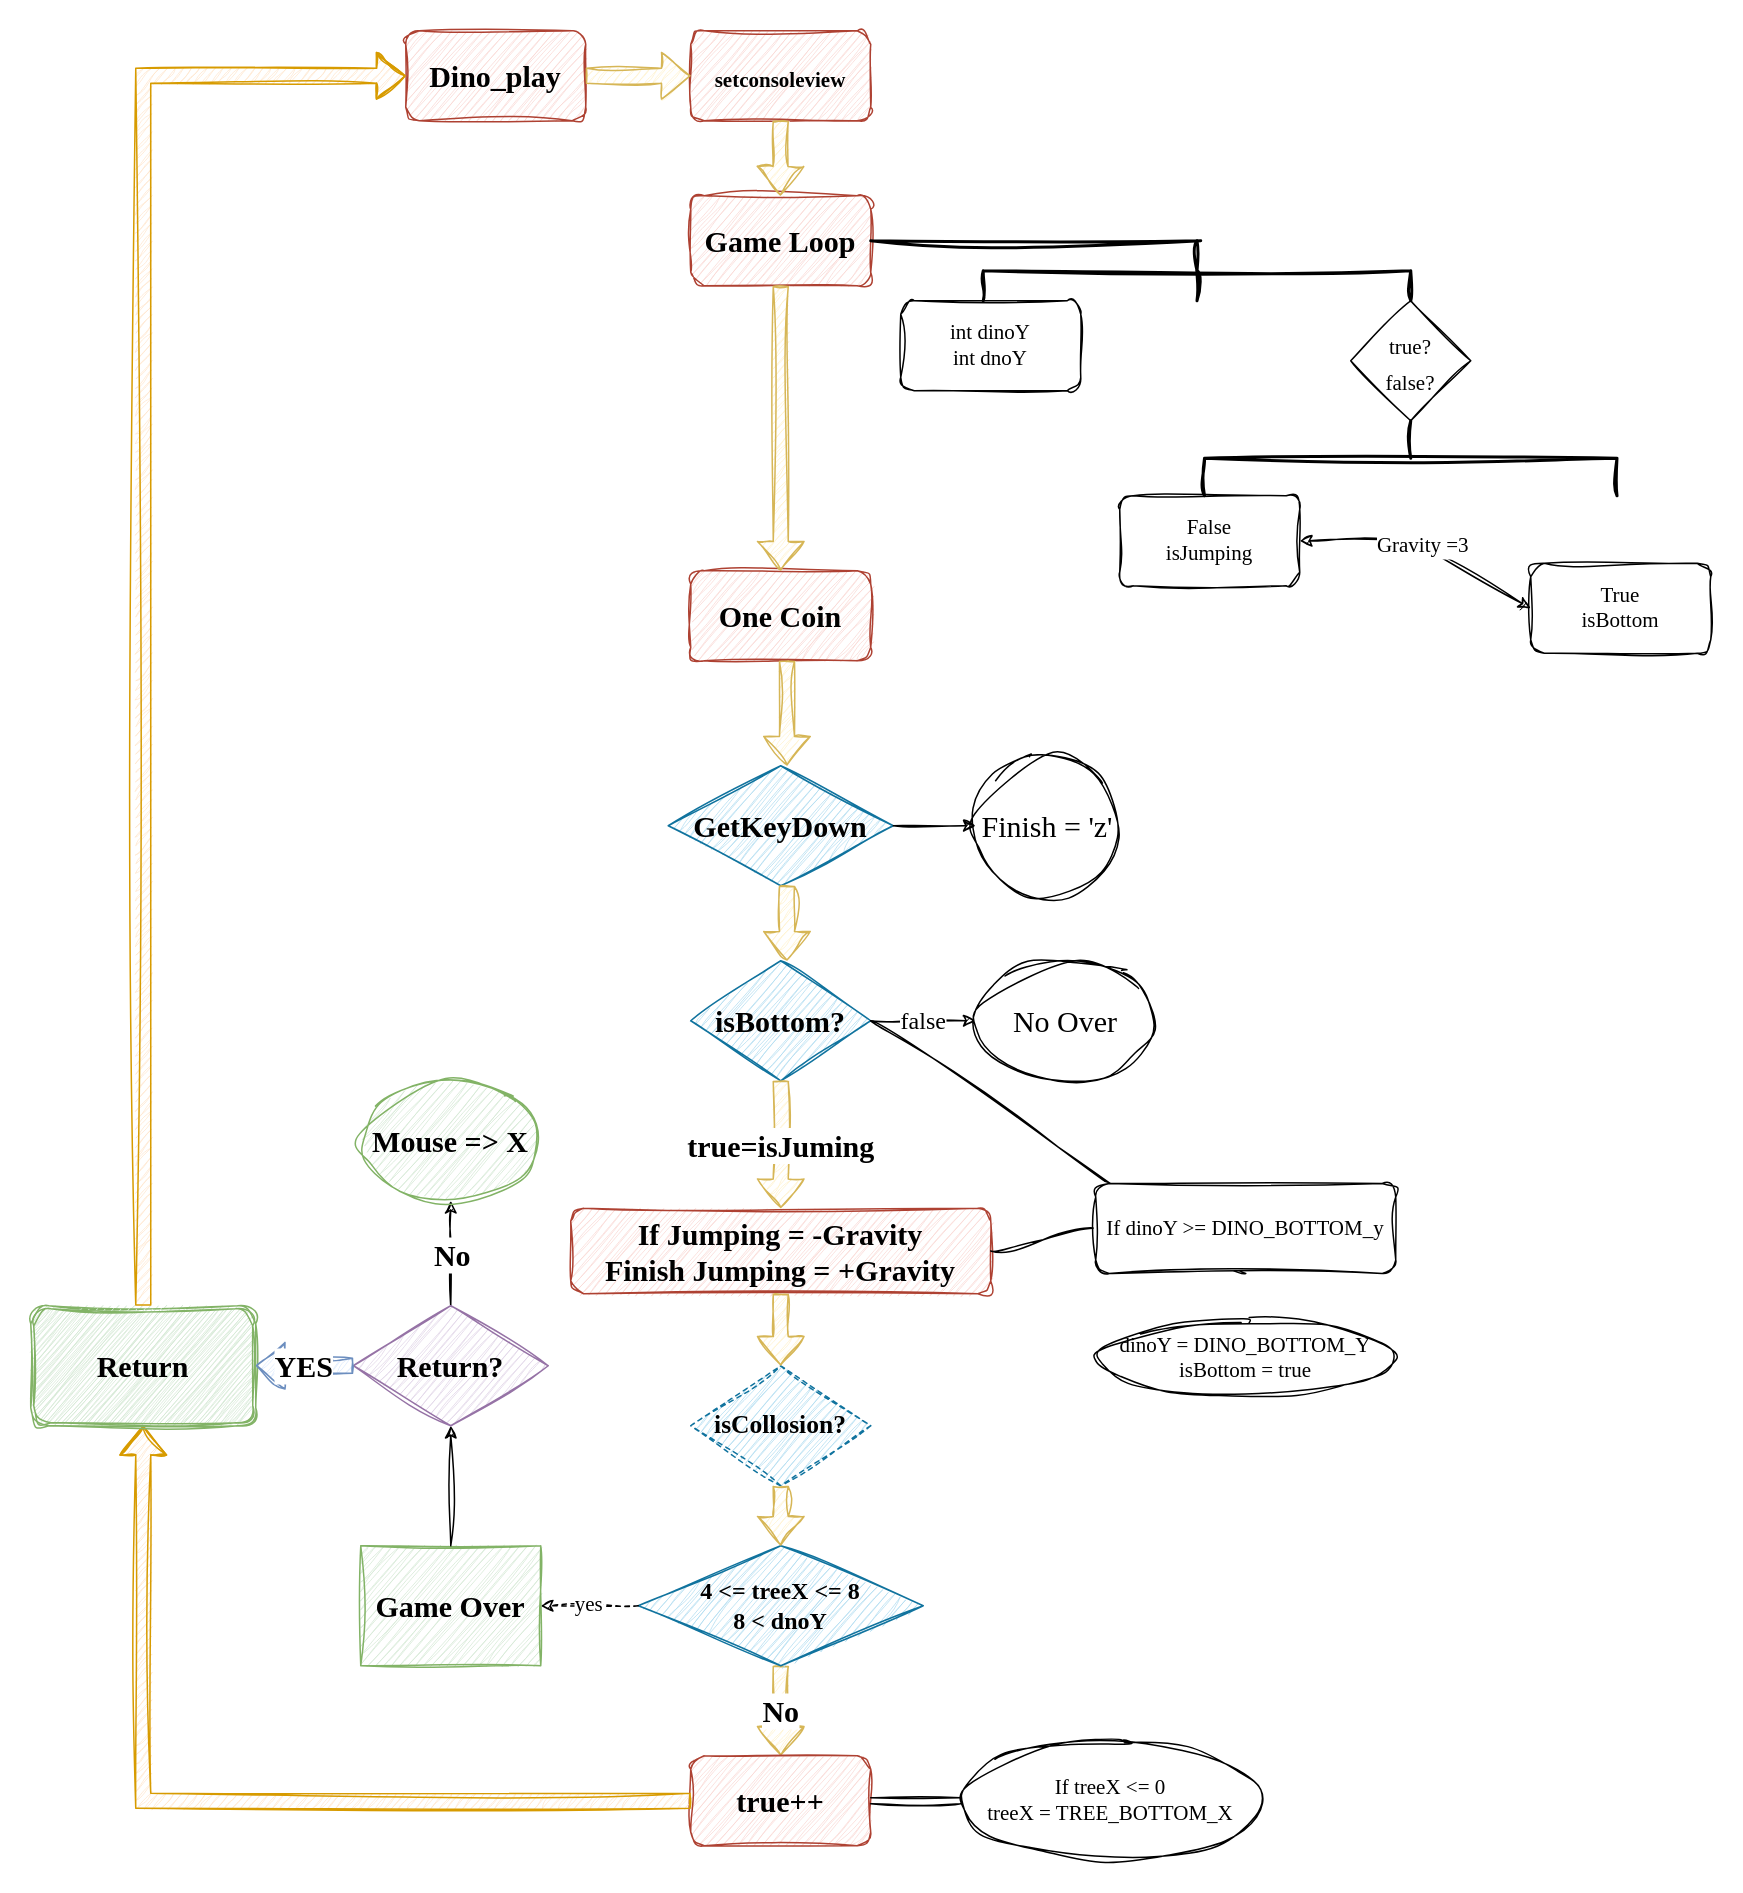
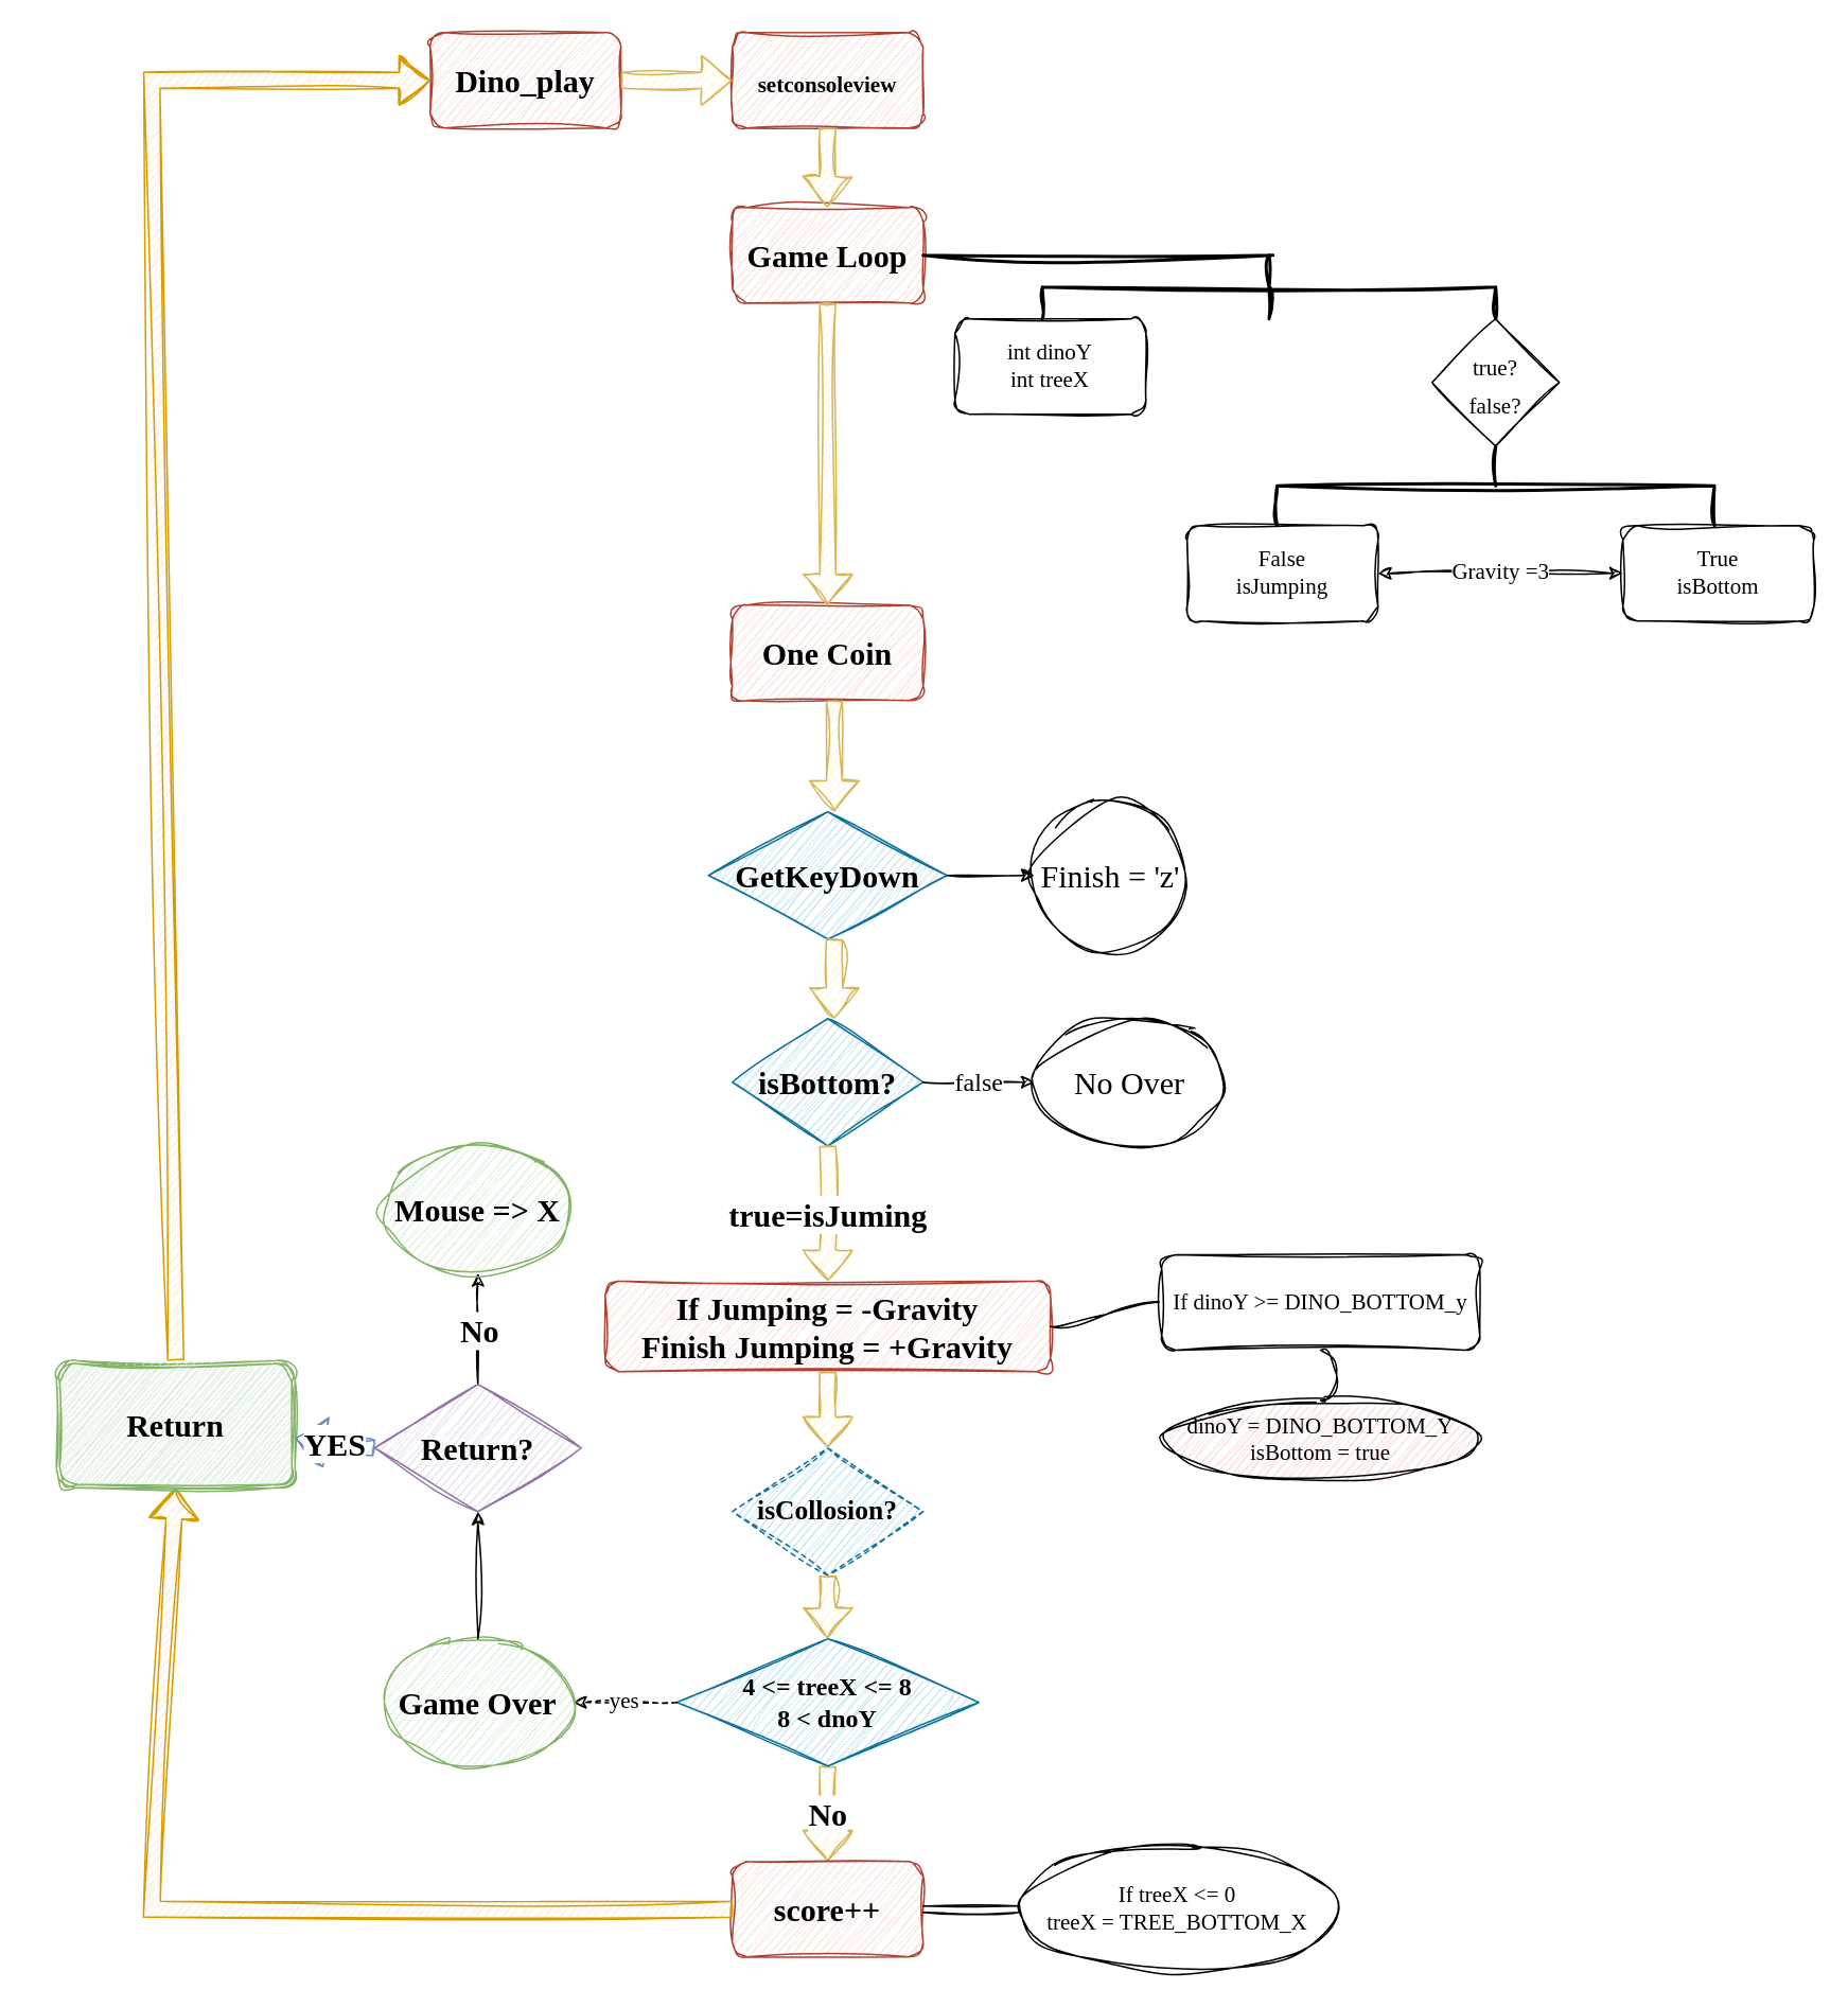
- <mxCell id="8" value="int dinoY&lt;br&gt;int dnoY" style="rounded=1;whiteSpace=wrap;html=1;sketch=1;hachureGap=4;jiggle=2;curveFitting=1;fontFamily=Architects Daughter;fontSource=https%3A%2F%2Ffonts.googleapis.com%2Fcss%3Ffamily%3DArchitects%2BDaughter;fontSize=14;" parent="1" vertex="1"><mxGeometry x="600" y="200" width="120" height="60" as="geometry" /></mxCell>
+ <mxCell id="8" value="int dinoY&lt;br&gt;int treeX" style="rounded=1;whiteSpace=wrap;html=1;sketch=1;hachureGap=4;jiggle=2;curveFitting=1;fontFamily=Architects Daughter;fontSource=https%3A%2F%2Ffonts.googleapis.com%2Fcss%3Ffamily%3DArchitects%2BDaughter;fontSize=14;" parent="1" vertex="1"><mxGeometry x="600" y="200" width="120" height="60" as="geometry" /></mxCell>
- <mxCell id="6" value="True&lt;br&gt;isBottom" style="rounded=1;whiteSpace=wrap;html=1;sketch=1;hachureGap=4;jiggle=2;curveFitting=1;fontFamily=Architects Daughter;fontSource=https%3A%2F%2Ffonts.googleapis.com%2Fcss%3Ffamily%3DArchitects%2BDaughter;fontSize=14;" parent="1" vertex="1"><mxGeometry x="1020" y="375" width="120" height="60" as="geometry" /></mxCell>
+ <mxCell id="6" value="True&lt;br&gt;isBottom" style="rounded=1;whiteSpace=wrap;html=1;sketch=1;hachureGap=4;jiggle=2;curveFitting=1;fontFamily=Architects Daughter;fontSource=https%3A%2F%2Ffonts.googleapis.com%2Fcss%3Ffamily%3DArchitects%2BDaughter;fontSize=14;" parent="1" vertex="1"><mxGeometry x="1020" y="330" width="120" height="60" as="geometry" /></mxCell>
- <mxCell id="23" value="" style="edgeStyle=entityRelationEdgeStyle;rounded=0;sketch=1;hachureGap=4;jiggle=2;curveFitting=1;orthogonalLoop=1;jettySize=auto;html=1;startArrow=none;endArrow=none;segment=10;curved=1;sourcePerimeterSpacing=0;exitX=0.5;exitY=1;exitDx=0;exitDy=0;fontFamily=Architects Daughter;fontSource=https%3A%2F%2Ffonts.googleapis.com%2Fcss%3Ffamily%3DArchitects%2BDaughter;fontSize=14;" parent="1" source="25" target="18" edge="1"><mxGeometry relative="1" as="geometry"><mxPoint x="397.524" y="920" as="targetPoint" /><mxPoint x="267.5" y="793" as="sourcePoint" /></mxGeometry></mxCell>
+ <mxCell id="23" value="" style="edgeStyle=entityRelationEdgeStyle;rounded=0;sketch=1;hachureGap=4;jiggle=2;curveFitting=1;orthogonalLoop=1;jettySize=auto;html=1;startArrow=none;endArrow=none;segment=10;curved=1;sourcePerimeterSpacing=0;exitX=0.5;exitY=1;exitDx=0;exitDy=0;fontFamily=Architects Daughter;fontSource=https%3A%2F%2Ffonts.googleapis.com%2Fcss%3Ffamily%3DArchitects%2BDaughter;fontSize=14;entryX=0.5;entryY=0;entryDx=0;entryDy=0;" parent="1" source="25" target="24" edge="1"><mxGeometry relative="1" as="geometry"><mxPoint x="397.524" y="920" as="targetPoint" /><mxPoint x="267.5" y="793" as="sourcePoint" /></mxGeometry></mxCell>
- <mxCell id="24" value="dinoY = DINO_BOTTOM_Y&lt;br&gt;isBottom = true&lt;br&gt;" style="ellipse;whiteSpace=wrap;html=1;sketch=1;hachureGap=4;jiggle=2;curveFitting=1;fontFamily=Architects Daughter;fontSource=https%3A%2F%2Ffonts.googleapis.com%2Fcss%3Ffamily%3DArchitects%2BDaughter;fontSize=14;" parent="1" vertex="1"><mxGeometry x="730" y="880" width="200" height="50" as="geometry" /></mxCell>
+ <mxCell id="24" value="dinoY = DINO_BOTTOM_Y&lt;br&gt;isBottom = true&lt;br&gt;" style="ellipse;whiteSpace=wrap;html=1;sketch=1;hachureGap=4;jiggle=2;curveFitting=1;fontFamily=Architects Daughter;fontSource=https%3A%2F%2Ffonts.googleapis.com%2Fcss%3Ffamily%3DArchitects%2BDaughter;fontSize=14;fillColor=#f8cecc;" parent="1" vertex="1"><mxGeometry x="730" y="880" width="200" height="50" as="geometry" /></mxCell>
- <mxCell id="45" value="&lt;b&gt;Return&lt;/b&gt;" style="shape=ext;double=1;rounded=1;whiteSpace=wrap;html=1;shadow=0;sketch=1;hachureGap=4;jiggle=2;fillStyle=auto;curveFitting=1;fontFamily=Architects Daughter;fontSource=https%3A%2F%2Ffonts.googleapis.com%2Fcss%3Ffamily%3DArchitects%2BDaughter;fontSize=20;fillColor=#d5e8d4;strokeColor=#82b366;" vertex="1" parent="1"><mxGeometry x="20" y="870" width="150" height="80" as="geometry" /></mxCell>
+ <mxCell id="45" value="&lt;b&gt;Return&lt;/b&gt;" style="shape=ext;double=1;rounded=1;whiteSpace=wrap;html=1;shadow=0;sketch=1;hachureGap=4;jiggle=2;fillStyle=auto;curveFitting=1;fontFamily=Architects Daughter;fontSource=https%3A%2F%2Ffonts.googleapis.com%2Fcss%3Ffamily%3DArchitects%2BDaughter;fontSize=20;fillColor=#d5e8d4;strokeColor=#82b366;" vertex="1" parent="1"><mxGeometry x="35" y="855" width="150" height="80" as="geometry" /></mxCell>
- <mxCell id="16" value="&lt;b&gt;&lt;font style=&quot;font-size: 20px;&quot;&gt;Game Over&lt;/font&gt;&lt;/b&gt;" style="whiteSpace=wrap;html=1;sketch=1;hachureGap=4;jiggle=2;curveFitting=1;fontFamily=Architects Daughter;fontSource=https%3A%2F%2Ffonts.googleapis.com%2Fcss%3Ffamily%3DArchitects%2BDaughter;fontSize=14;fillColor=#d5e8d4;strokeColor=#82b366;rounded=0;" parent="1" vertex="1"><mxGeometry x="240" y="1030" width="120" height="80" as="geometry" /></mxCell>
+ <mxCell id="16" value="&lt;b&gt;&lt;font style=&quot;font-size: 20px;&quot;&gt;Game Over&lt;/font&gt;&lt;/b&gt;" style="ellipse;whiteSpace=wrap;html=1;sketch=1;hachureGap=4;jiggle=2;curveFitting=1;fontFamily=Architects Daughter;fontSource=https%3A%2F%2Ffonts.googleapis.com%2Fcss%3Ffamily%3DArchitects%2BDaughter;fontSize=14;fillColor=#d5e8d4;strokeColor=#82b366;" parent="1" vertex="1"><mxGeometry x="240" y="1030" width="120" height="80" as="geometry" /></mxCell>
- <mxCell id="26" value="&lt;font style=&quot;font-size: 20px;&quot;&gt;&lt;b&gt;true++&lt;/b&gt;&lt;/font&gt;" style="rounded=1;whiteSpace=wrap;html=1;sketch=1;hachureGap=4;jiggle=2;curveFitting=1;fontFamily=Architects Daughter;fontSource=https%3A%2F%2Ffonts.googleapis.com%2Fcss%3Ffamily%3DArchitects%2BDaughter;fontSize=14;fillColor=#fad9d5;strokeColor=#ae4132;shadow=0;" parent="1" vertex="1"><mxGeometry x="460" y="1170" width="120" height="60" as="geometry" /></mxCell>
+ <mxCell id="26" value="&lt;font style=&quot;font-size: 20px;&quot;&gt;&lt;b&gt;score++&lt;/b&gt;&lt;/font&gt;" style="rounded=1;whiteSpace=wrap;html=1;sketch=1;hachureGap=4;jiggle=2;curveFitting=1;fontFamily=Architects Daughter;fontSource=https%3A%2F%2Ffonts.googleapis.com%2Fcss%3Ffamily%3DArchitects%2BDaughter;fontSize=14;fillColor=#fad9d5;strokeColor=#ae4132;shadow=0;" parent="1" vertex="1"><mxGeometry x="460" y="1170" width="120" height="60" as="geometry" /></mxCell>
